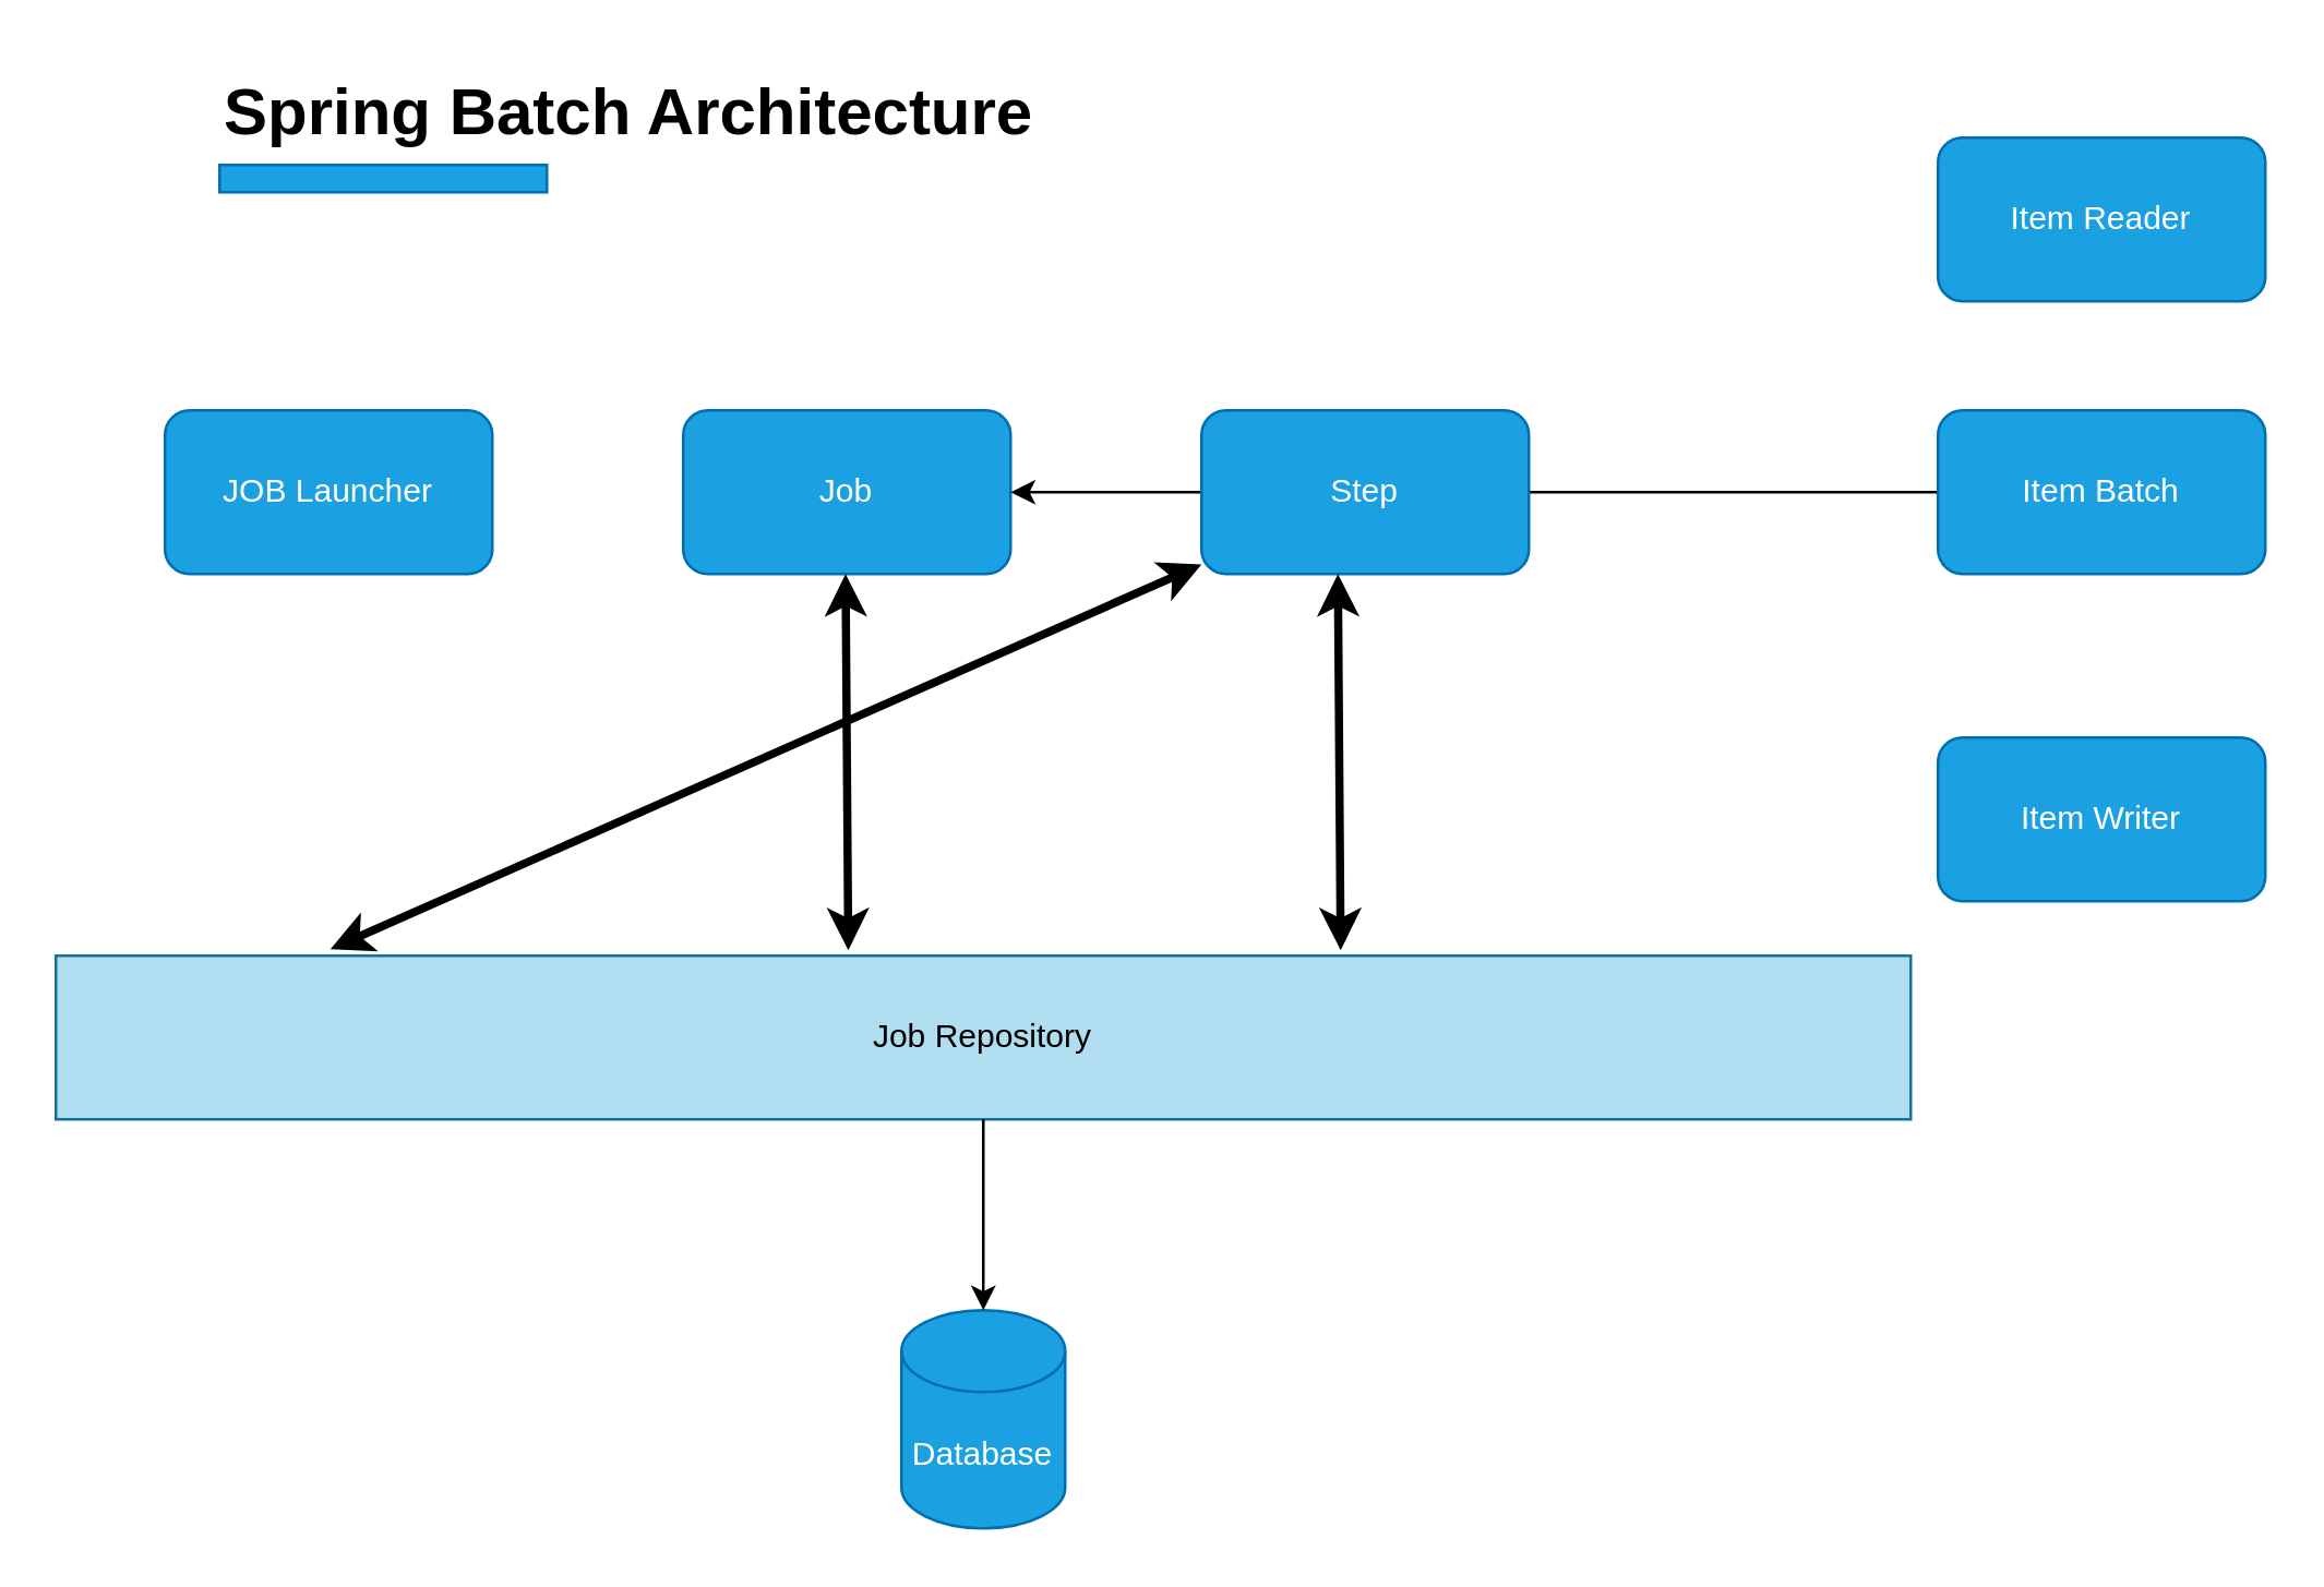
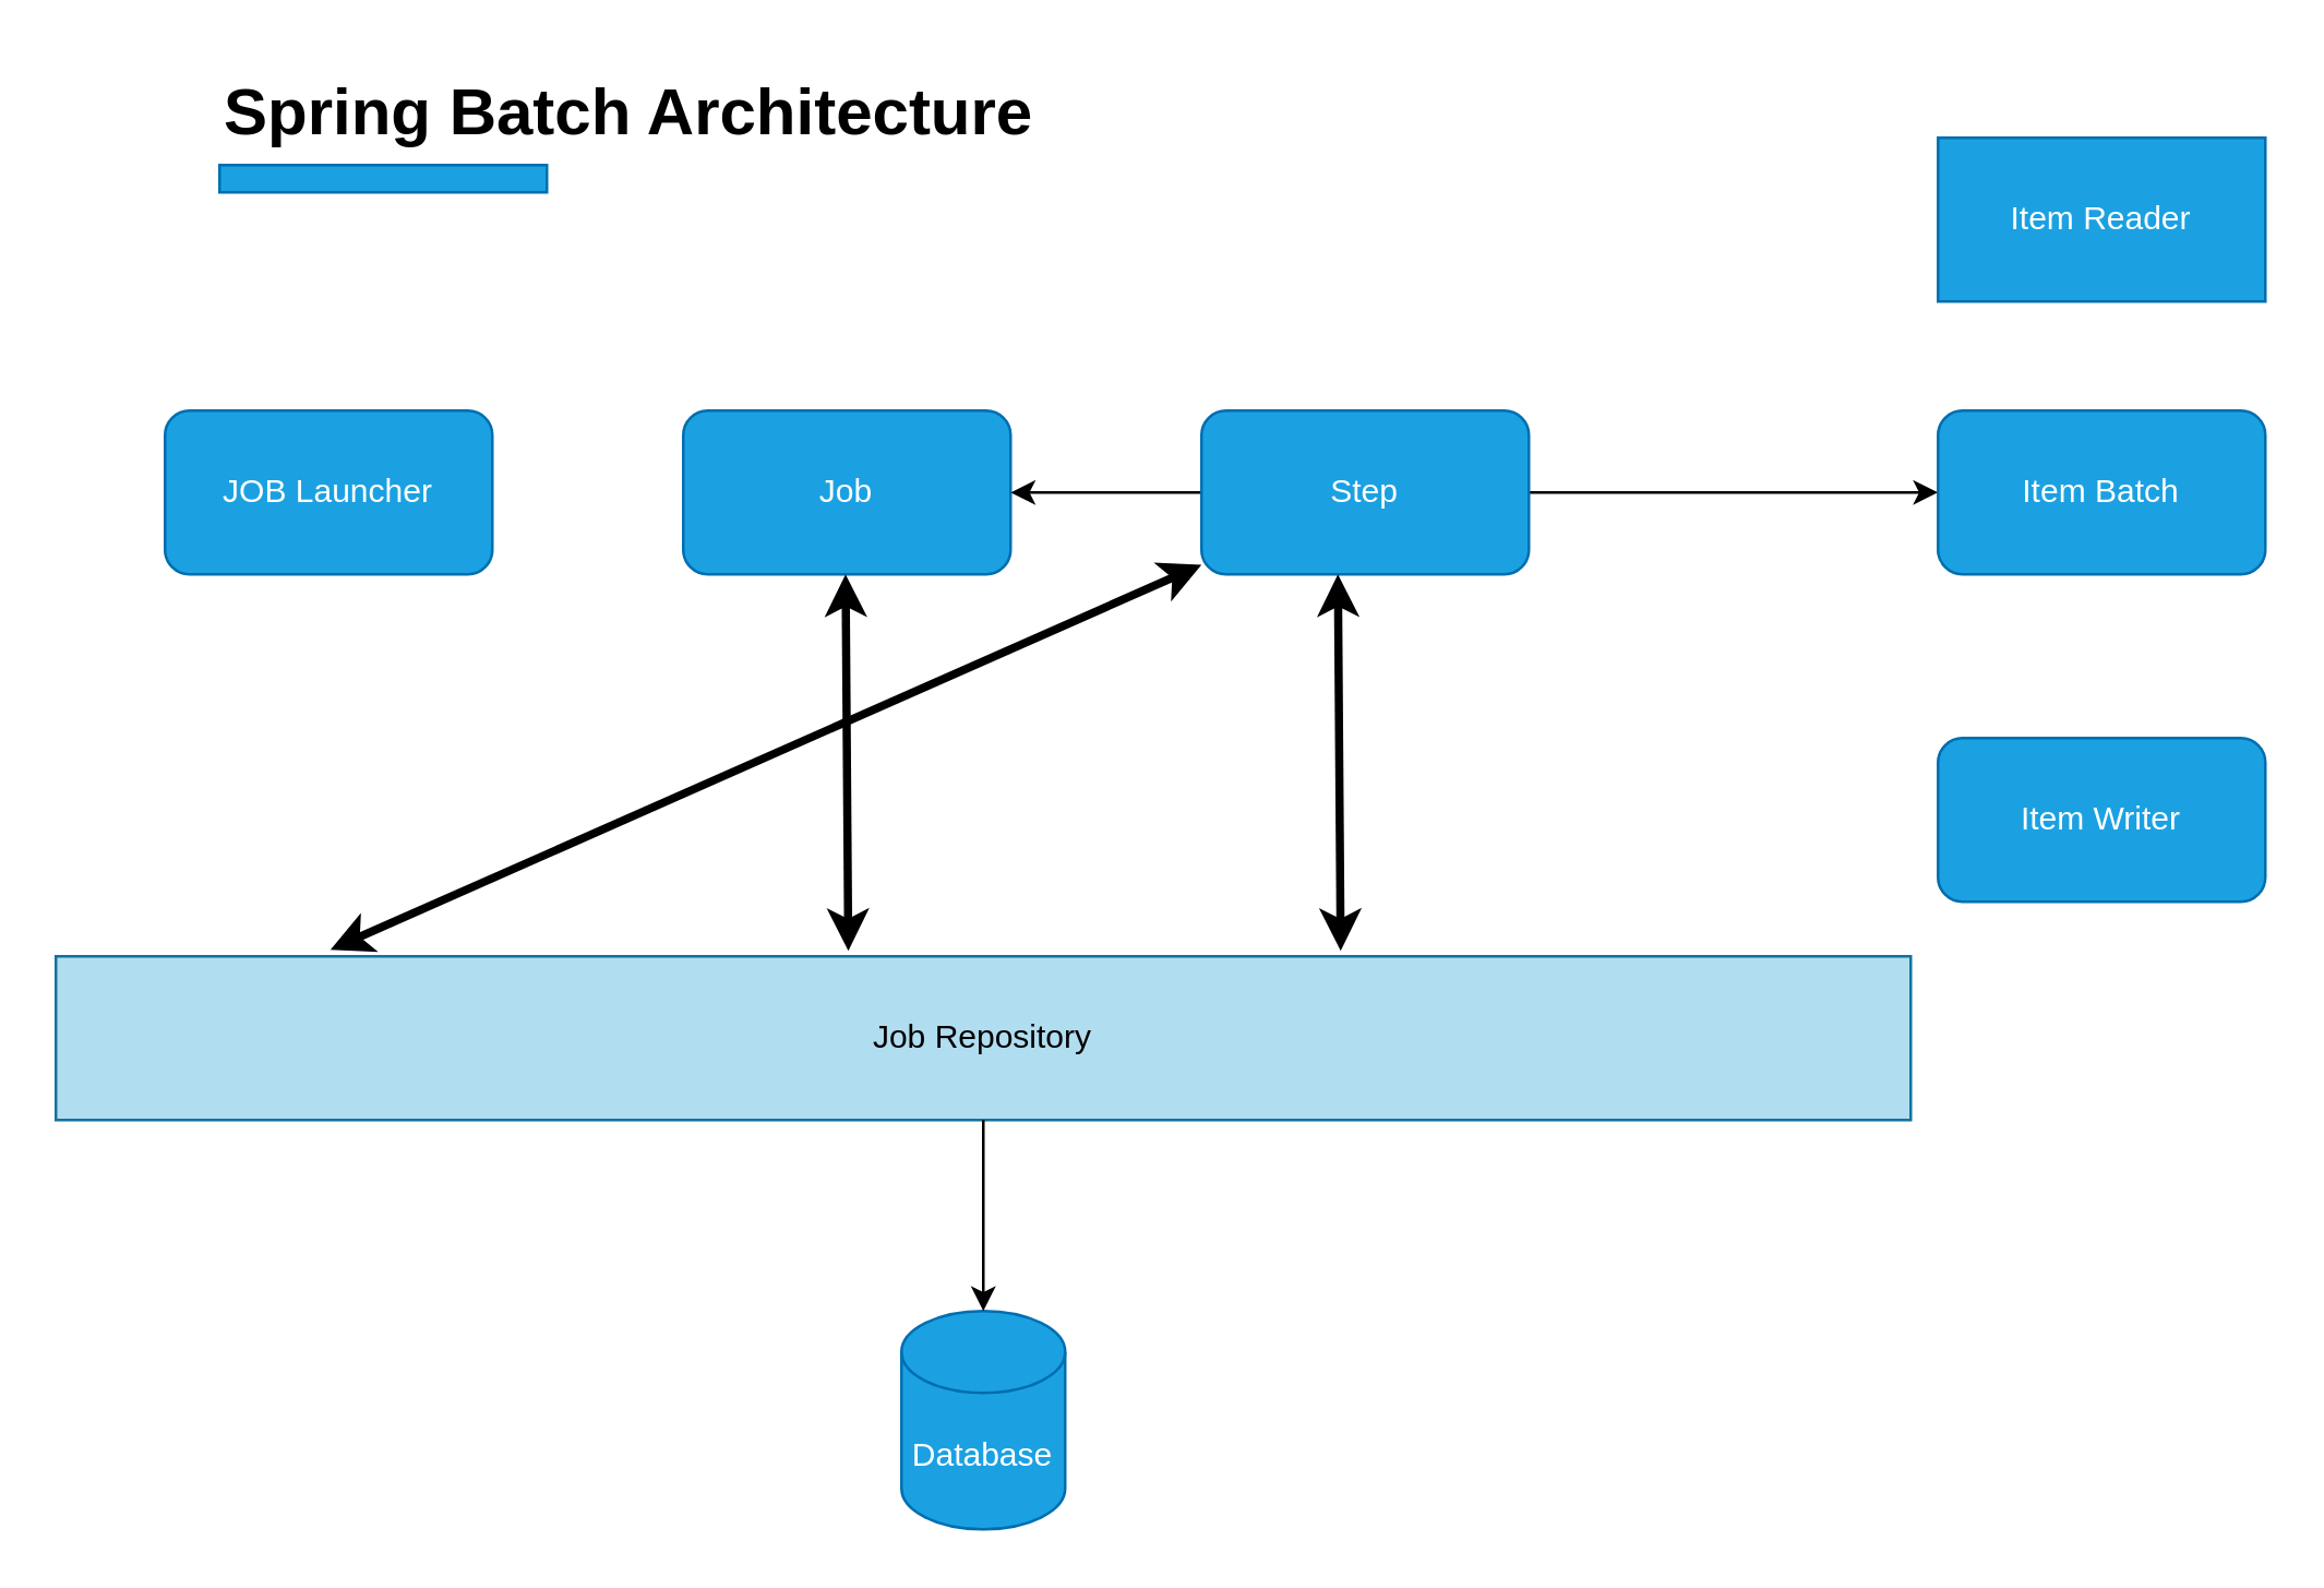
- <mxCell id="7" value="Item Reader" style="rounded=1;whiteSpace=wrap;html=1;fillColor=#1ba1e2;fontColor=#ffffff;strokeColor=#006EAF;" vertex="1" parent="1"><mxGeometry x="710" y="50" width="120" height="60" as="geometry" /></mxCell>
+ <mxCell id="7" value="Item Reader" style="whiteSpace=wrap;html=1;fillColor=#1ba1e2;fontColor=#ffffff;strokeColor=#006EAF;rounded=0;" vertex="1" parent="1"><mxGeometry x="710" y="50" width="120" height="60" as="geometry" /></mxCell>
- <mxCell id="4" style="edgeStyle=orthogonalEdgeStyle;rounded=0;orthogonalLoop=1;jettySize=auto;html=1;entryX=0;entryY=0.5;entryDx=0;entryDy=0;endArrow=none;" edge="1" parent="1" source="6" target="8"><mxGeometry relative="1" as="geometry"><Array as="points"><mxPoint x="600" y="180" /><mxPoint x="600" y="180" /></Array></mxGeometry></mxCell>
+ <mxCell id="4" style="edgeStyle=orthogonalEdgeStyle;rounded=0;orthogonalLoop=1;jettySize=auto;html=1;entryX=0;entryY=0.5;entryDx=0;entryDy=0;" edge="1" parent="1" source="6" target="8"><mxGeometry relative="1" as="geometry"><Array as="points"><mxPoint x="600" y="180" /><mxPoint x="600" y="180" /></Array></mxGeometry></mxCell>
